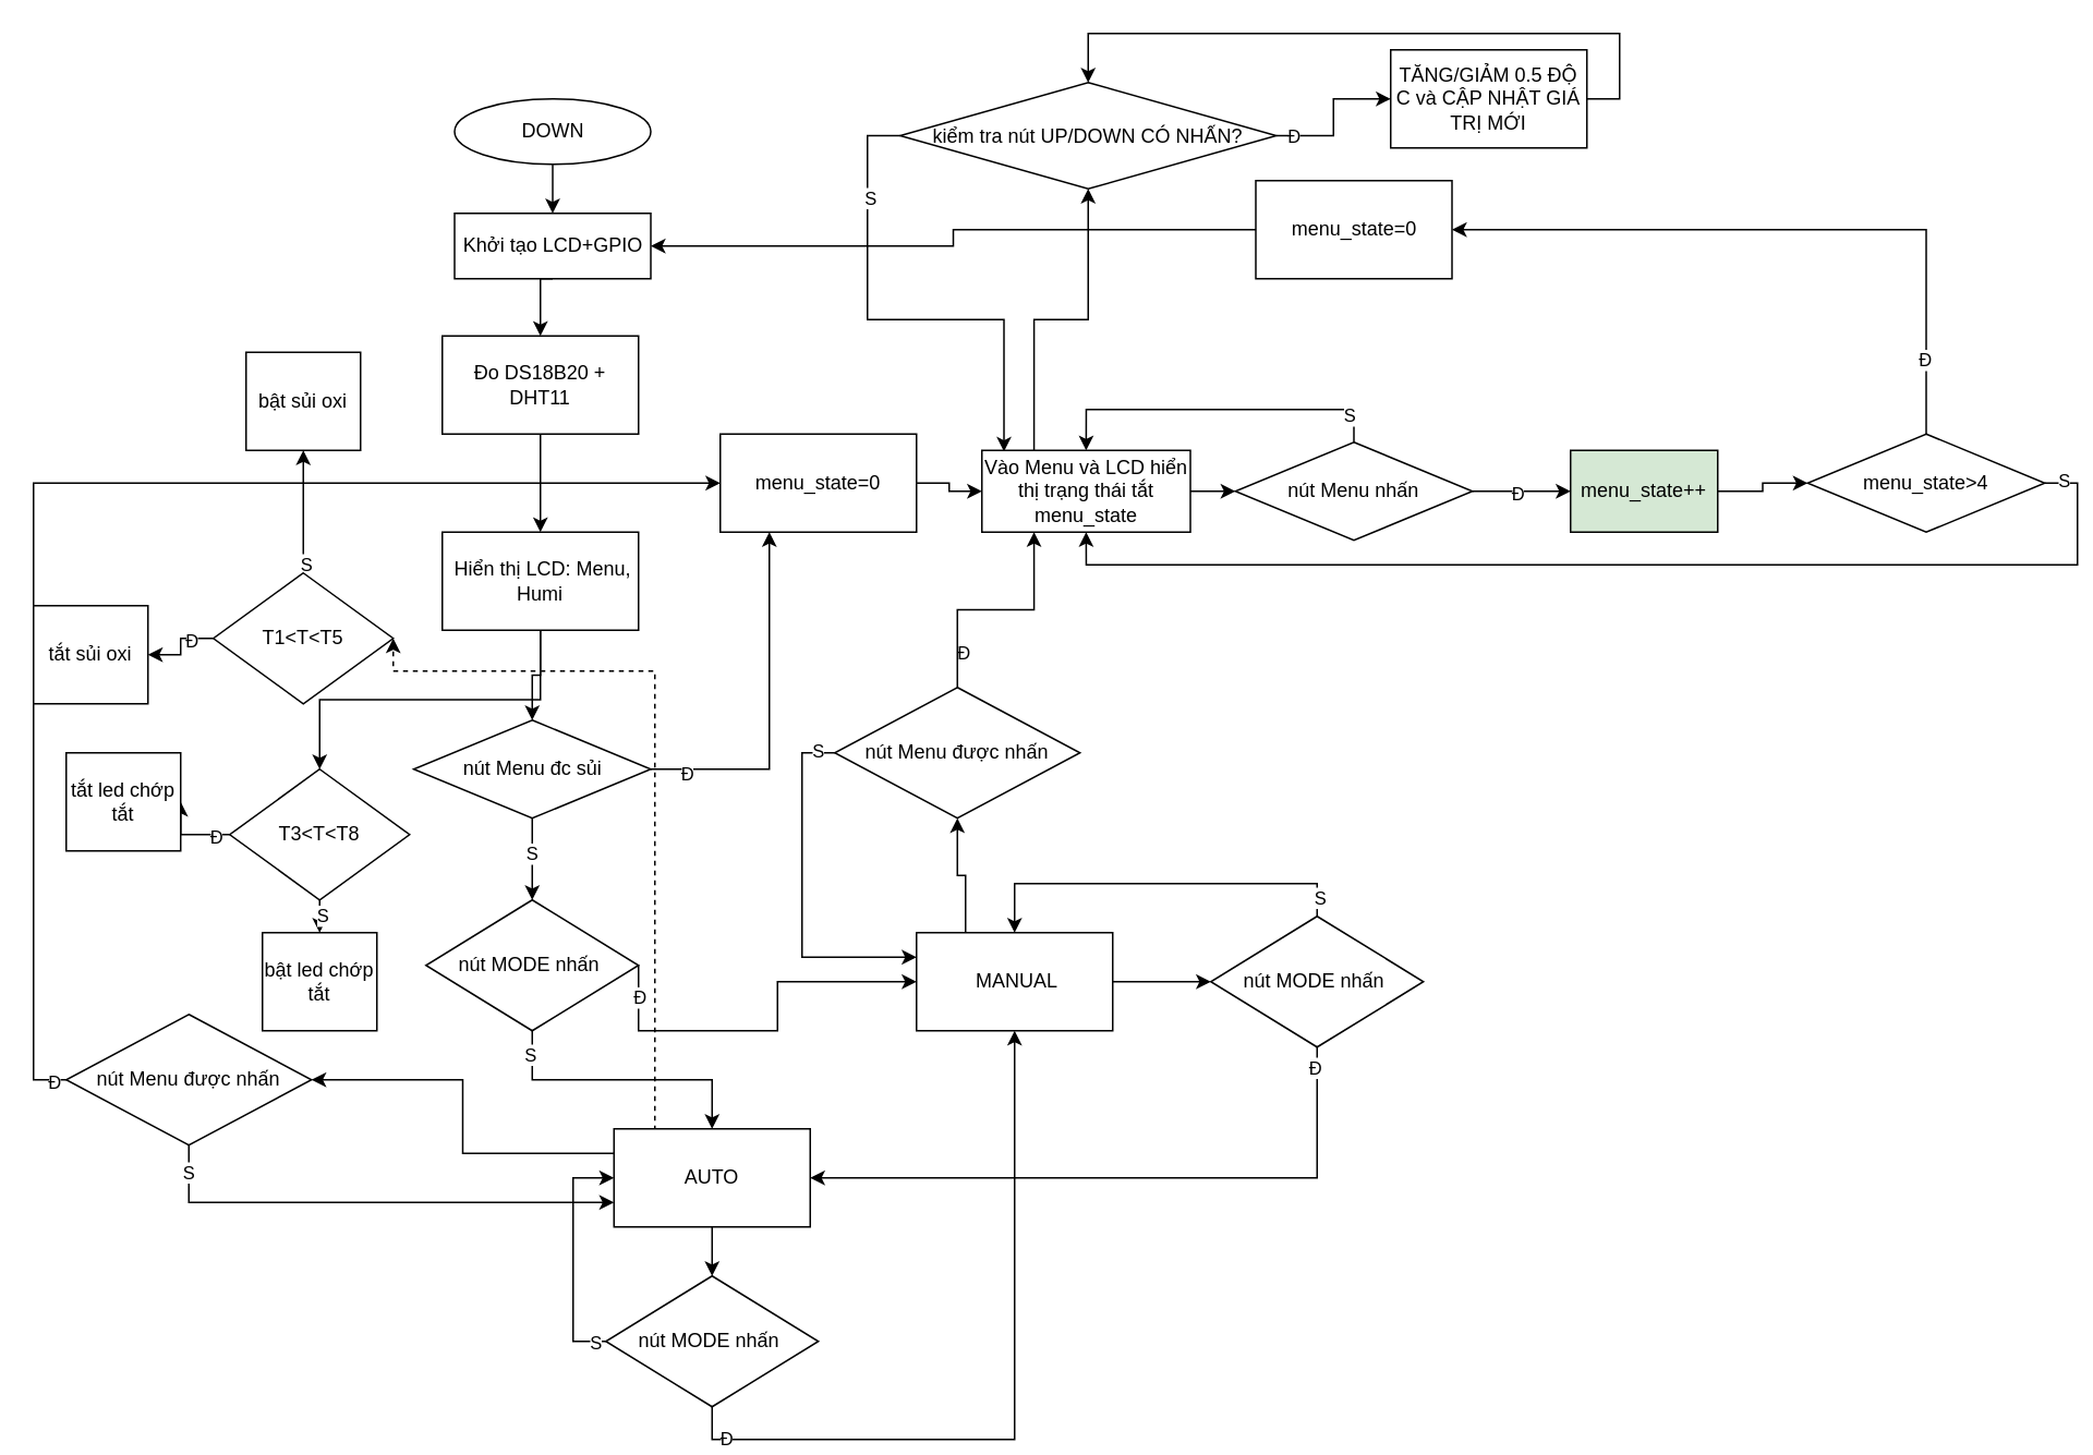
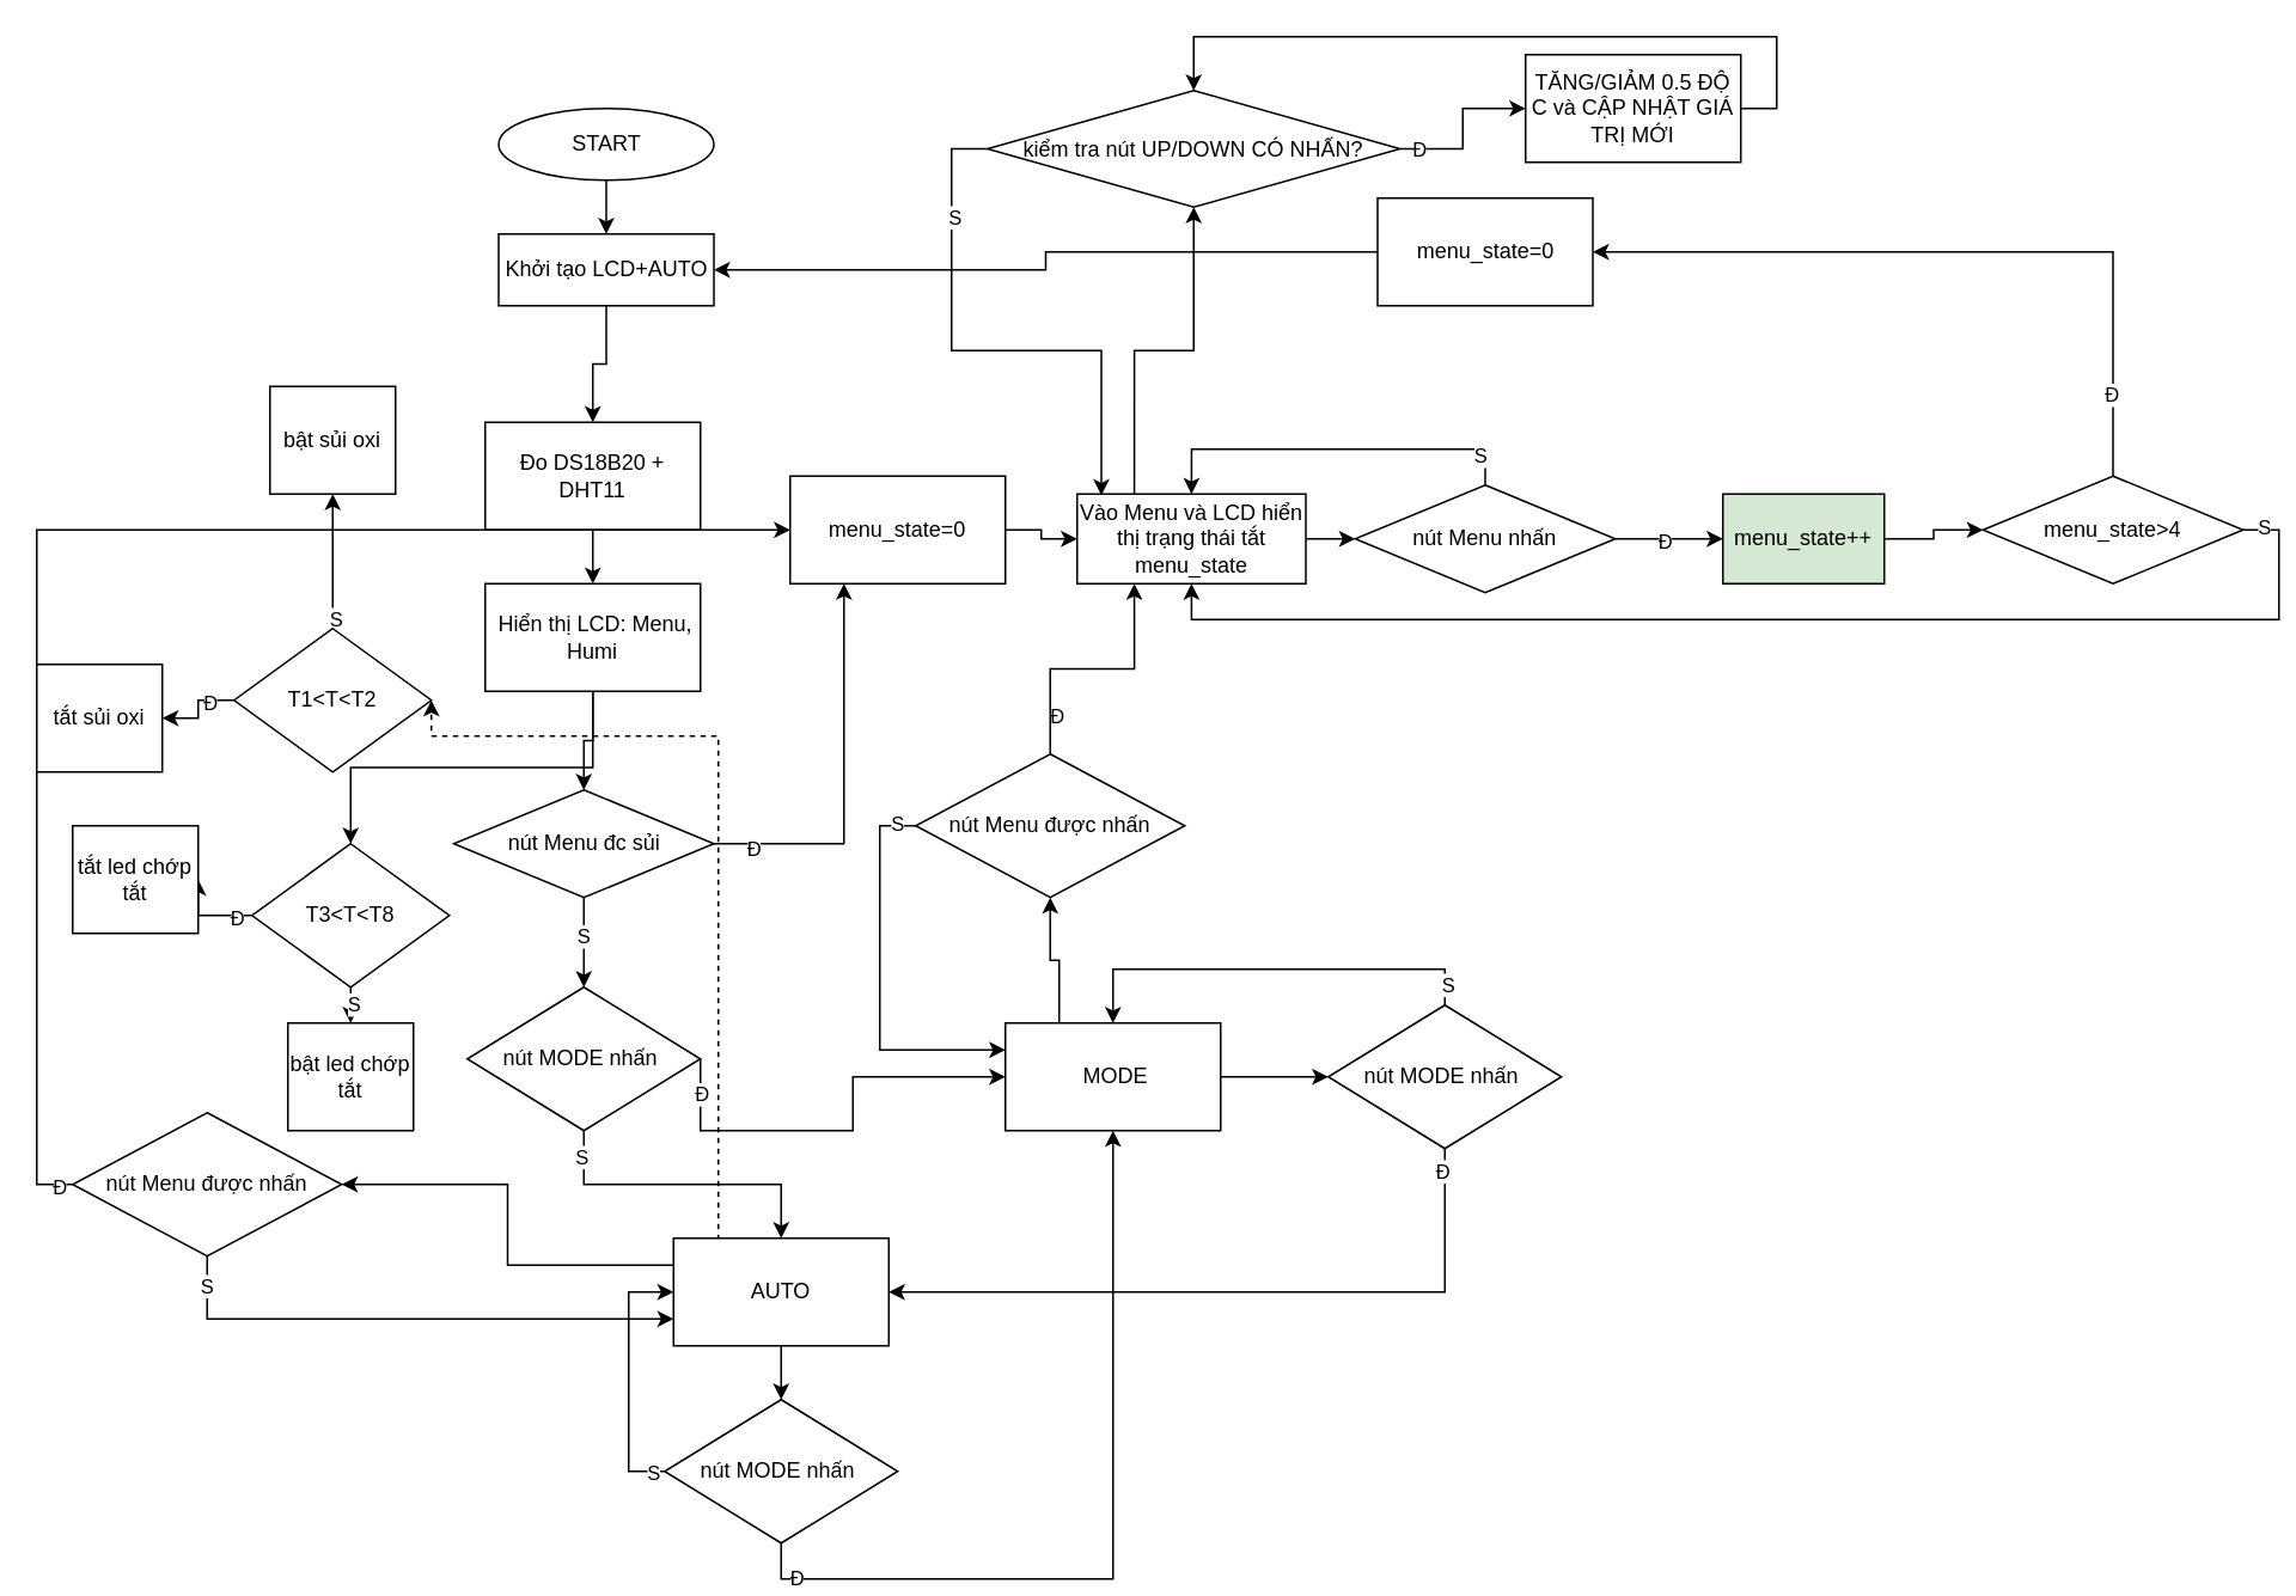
- <mxCell id="3" value="DOWN" style="ellipse;whiteSpace=wrap;html=1;" parent="1" vertex="1"><mxGeometry x="277.5" y="60" width="120" height="40" as="geometry" /></mxCell>
+ <mxCell id="3" value="START" style="ellipse;whiteSpace=wrap;html=1;" parent="1" vertex="1"><mxGeometry x="277.5" y="60" width="120" height="40" as="geometry" /></mxCell>
- <mxCell id="5" value="Khởi tạo LCD+GPIO" style="rounded=0;whiteSpace=wrap;html=1;" parent="1" vertex="1"><mxGeometry x="277.5" y="130" width="120" height="40" as="geometry" /></mxCell>
+ <mxCell id="5" value="Khởi tạo LCD+AUTO" style="rounded=0;whiteSpace=wrap;html=1;" parent="1" vertex="1"><mxGeometry x="277.5" y="130" width="120" height="40" as="geometry" /></mxCell>
- <mxCell id="22" value="Đo DS18B20 + DHT11" style="rounded=0;whiteSpace=wrap;html=1;" parent="1" vertex="1"><mxGeometry x="270" y="205" width="120" height="60" as="geometry" /></mxCell>
+ <mxCell id="22" value="Đo DS18B20 + DHT11" style="rounded=0;whiteSpace=wrap;html=1;" parent="1" vertex="1"><mxGeometry x="270" y="235" width="120" height="60" as="geometry" /></mxCell>
- <mxCell id="78" value="T1&amp;lt;T&amp;lt;T5" style="rhombus;whiteSpace=wrap;html=1;" parent="1" vertex="1"><mxGeometry x="130" y="350" width="110" height="80" as="geometry" /></mxCell>
+ <mxCell id="78" value="T1&amp;lt;T&amp;lt;T2" style="rhombus;whiteSpace=wrap;html=1;" parent="1" vertex="1"><mxGeometry x="130" y="350" width="110" height="80" as="geometry" /></mxCell>
- <mxCell id="33" value="&amp;nbsp;MANUAL" style="rounded=0;whiteSpace=wrap;html=1;" parent="1" vertex="1"><mxGeometry x="560" y="570" width="120" height="60" as="geometry" /></mxCell>
+ <mxCell id="33" value="&amp;nbsp;MODE" style="rounded=0;whiteSpace=wrap;html=1;" parent="1" vertex="1"><mxGeometry x="560" y="570" width="120" height="60" as="geometry" /></mxCell>
